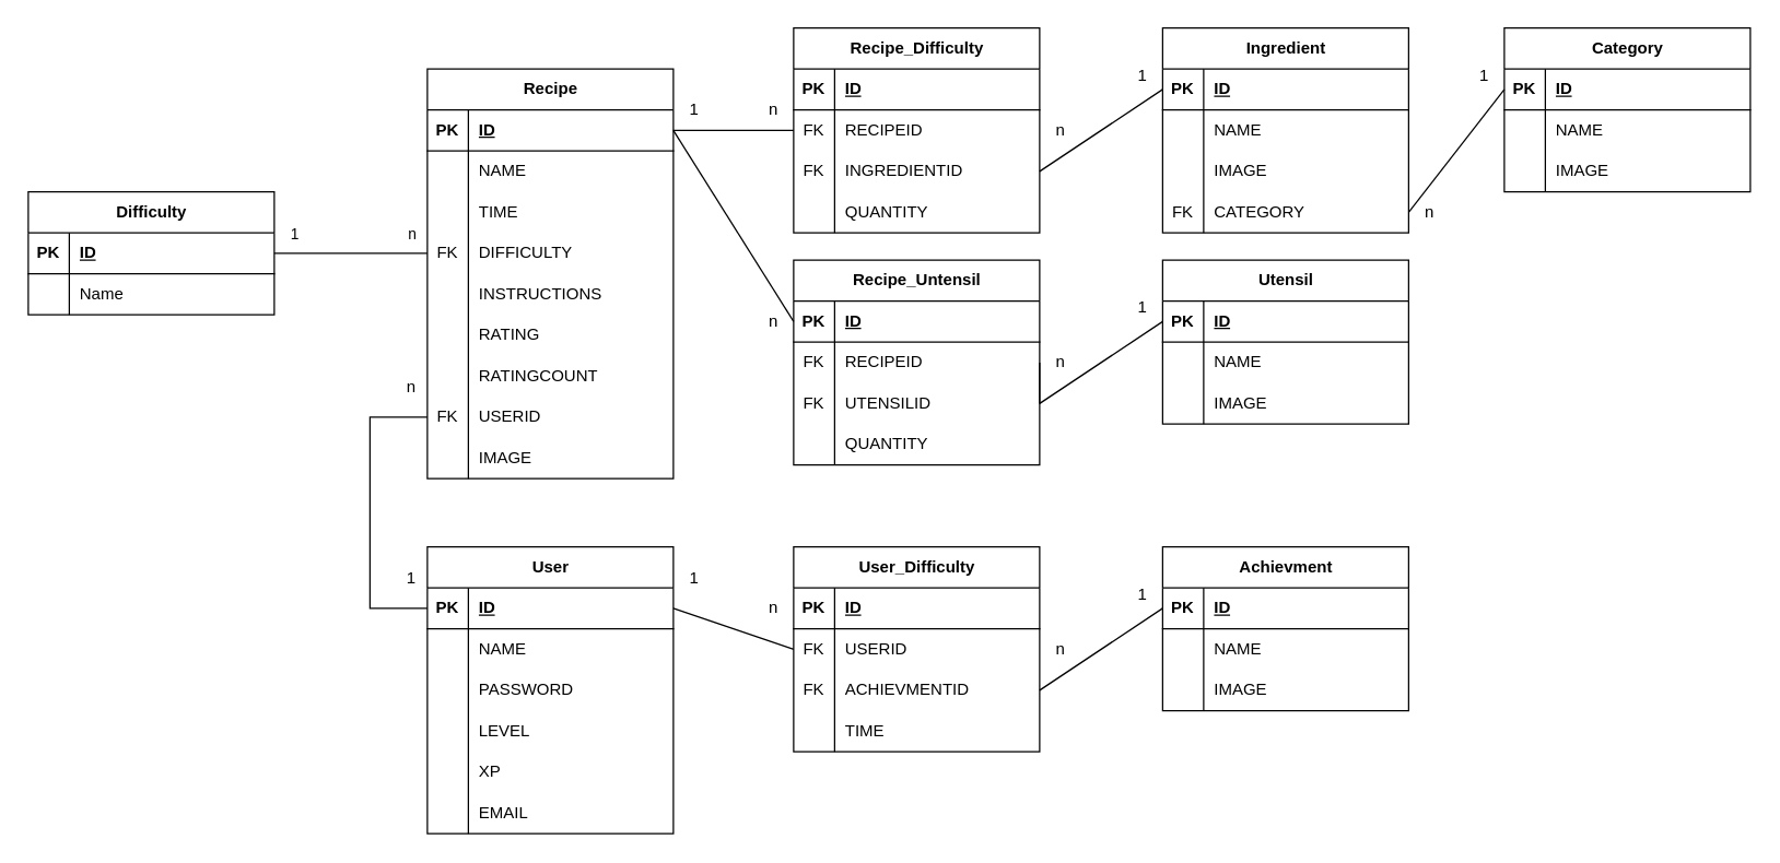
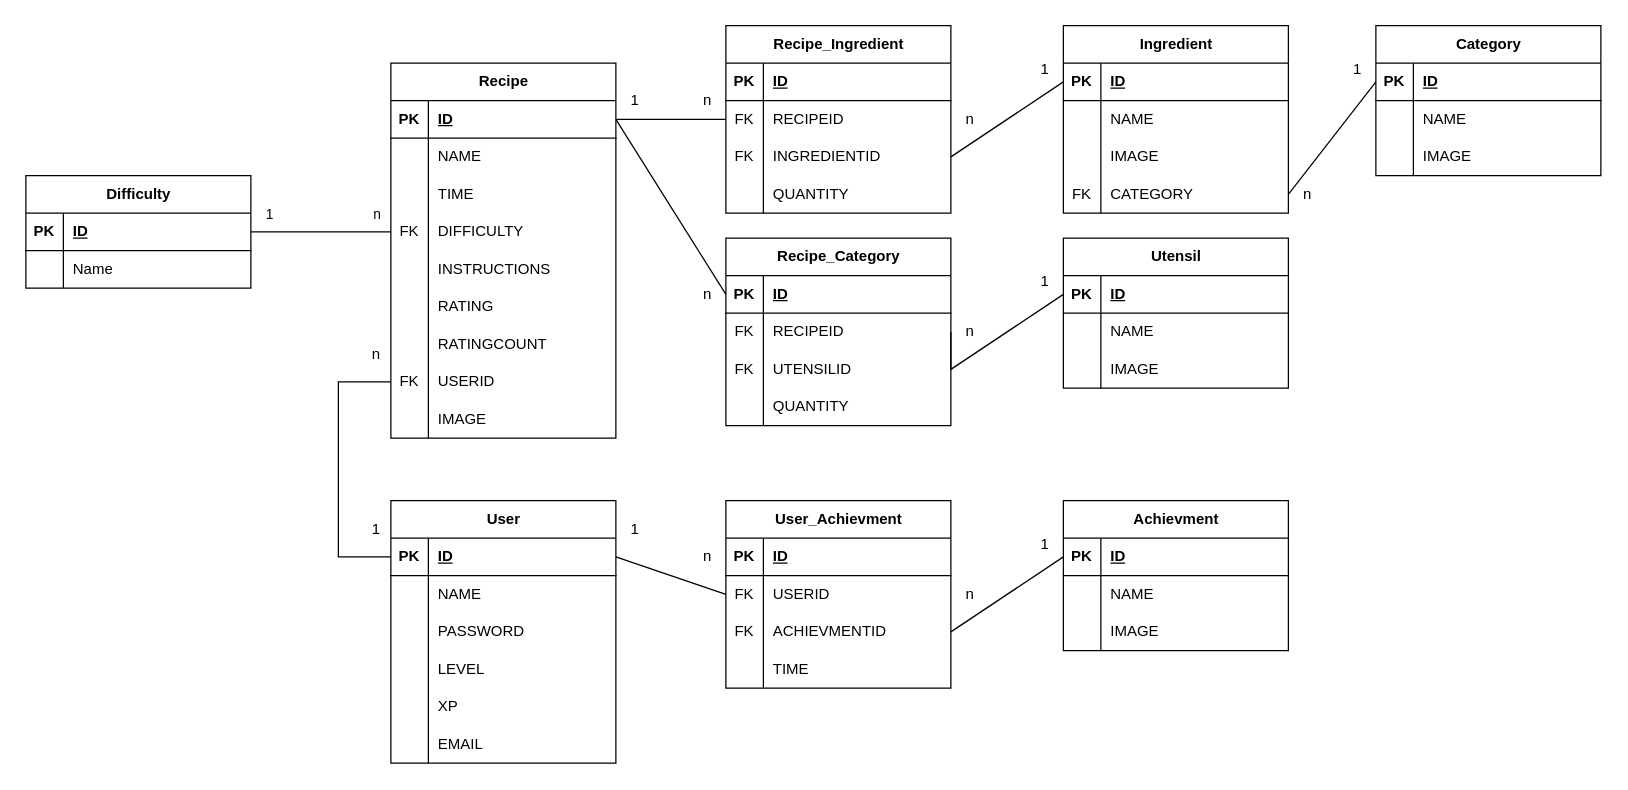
- <mxCell id="102" value="Recipe_Difficulty" style="shape=table;startSize=30;container=1;collapsible=1;childLayout=tableLayout;fixedRows=1;rowLines=0;fontStyle=1;align=center;resizeLast=1;html=1;" parent="1" vertex="1"><mxGeometry x="580" y="20" width="180" height="150" as="geometry" /></mxCell>
+ <mxCell id="102" value="Recipe_Ingredient" style="shape=table;startSize=30;container=1;collapsible=1;childLayout=tableLayout;fixedRows=1;rowLines=0;fontStyle=1;align=center;resizeLast=1;html=1;" parent="1" vertex="1"><mxGeometry x="580" y="20" width="180" height="150" as="geometry" /></mxCell>
- <mxCell id="115" value="Recipe_Untensil" style="shape=table;startSize=30;container=1;collapsible=1;childLayout=tableLayout;fixedRows=1;rowLines=0;fontStyle=1;align=center;resizeLast=1;html=1;" parent="1" vertex="1"><mxGeometry x="580" y="190" width="180" height="150" as="geometry" /></mxCell>
+ <mxCell id="115" value="Recipe_Category" style="shape=table;startSize=30;container=1;collapsible=1;childLayout=tableLayout;fixedRows=1;rowLines=0;fontStyle=1;align=center;resizeLast=1;html=1;" parent="1" vertex="1"><mxGeometry x="580" y="190" width="180" height="150" as="geometry" /></mxCell>
- <mxCell id="133" value="User_Difficulty" style="shape=table;startSize=30;container=1;collapsible=1;childLayout=tableLayout;fixedRows=1;rowLines=0;fontStyle=1;align=center;resizeLast=1;html=1;" parent="1" vertex="1"><mxGeometry x="580" y="400" width="180" height="150" as="geometry" /></mxCell>
+ <mxCell id="133" value="User_Achievment" style="shape=table;startSize=30;container=1;collapsible=1;childLayout=tableLayout;fixedRows=1;rowLines=0;fontStyle=1;align=center;resizeLast=1;html=1;" parent="1" vertex="1"><mxGeometry x="580" y="400" width="180" height="150" as="geometry" /></mxCell>
